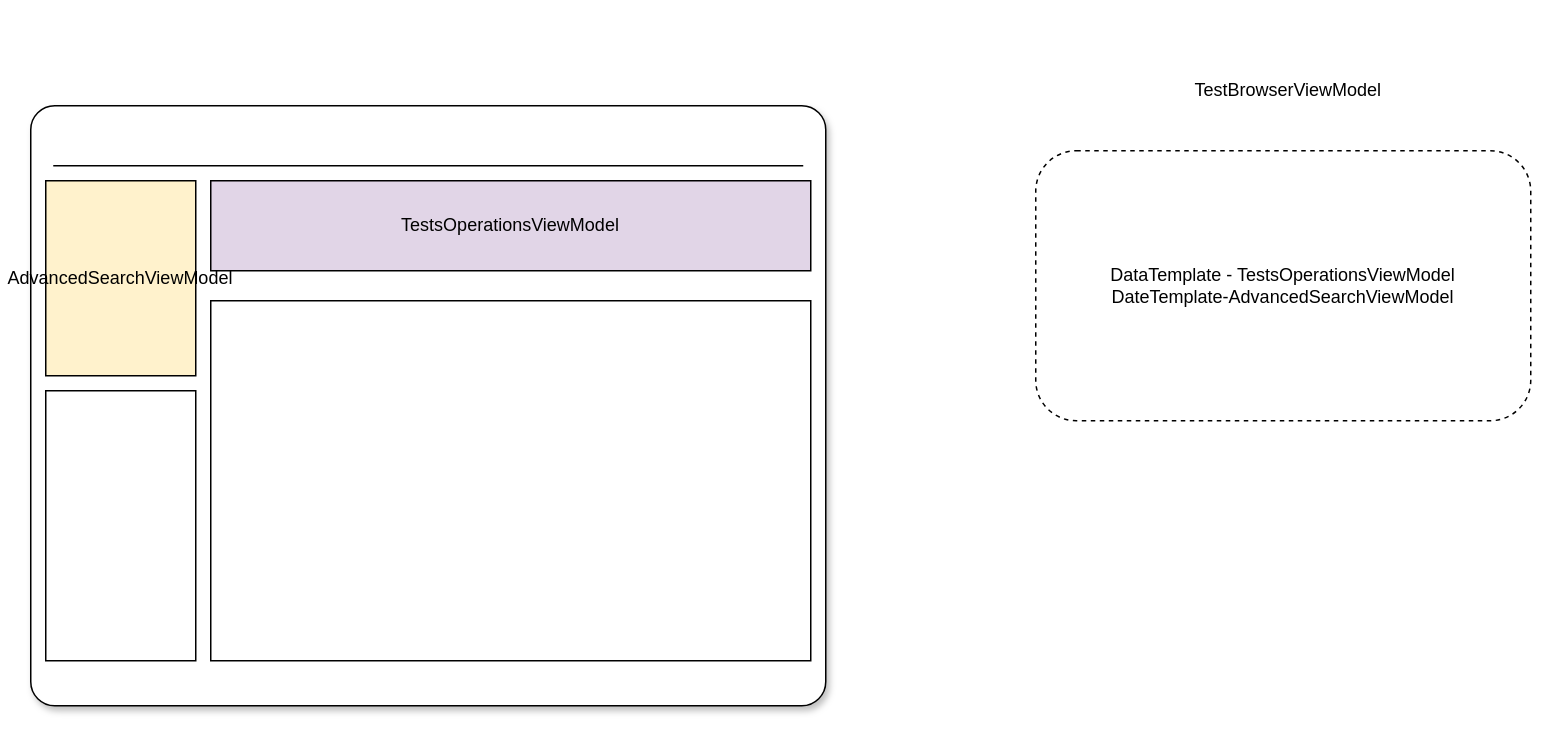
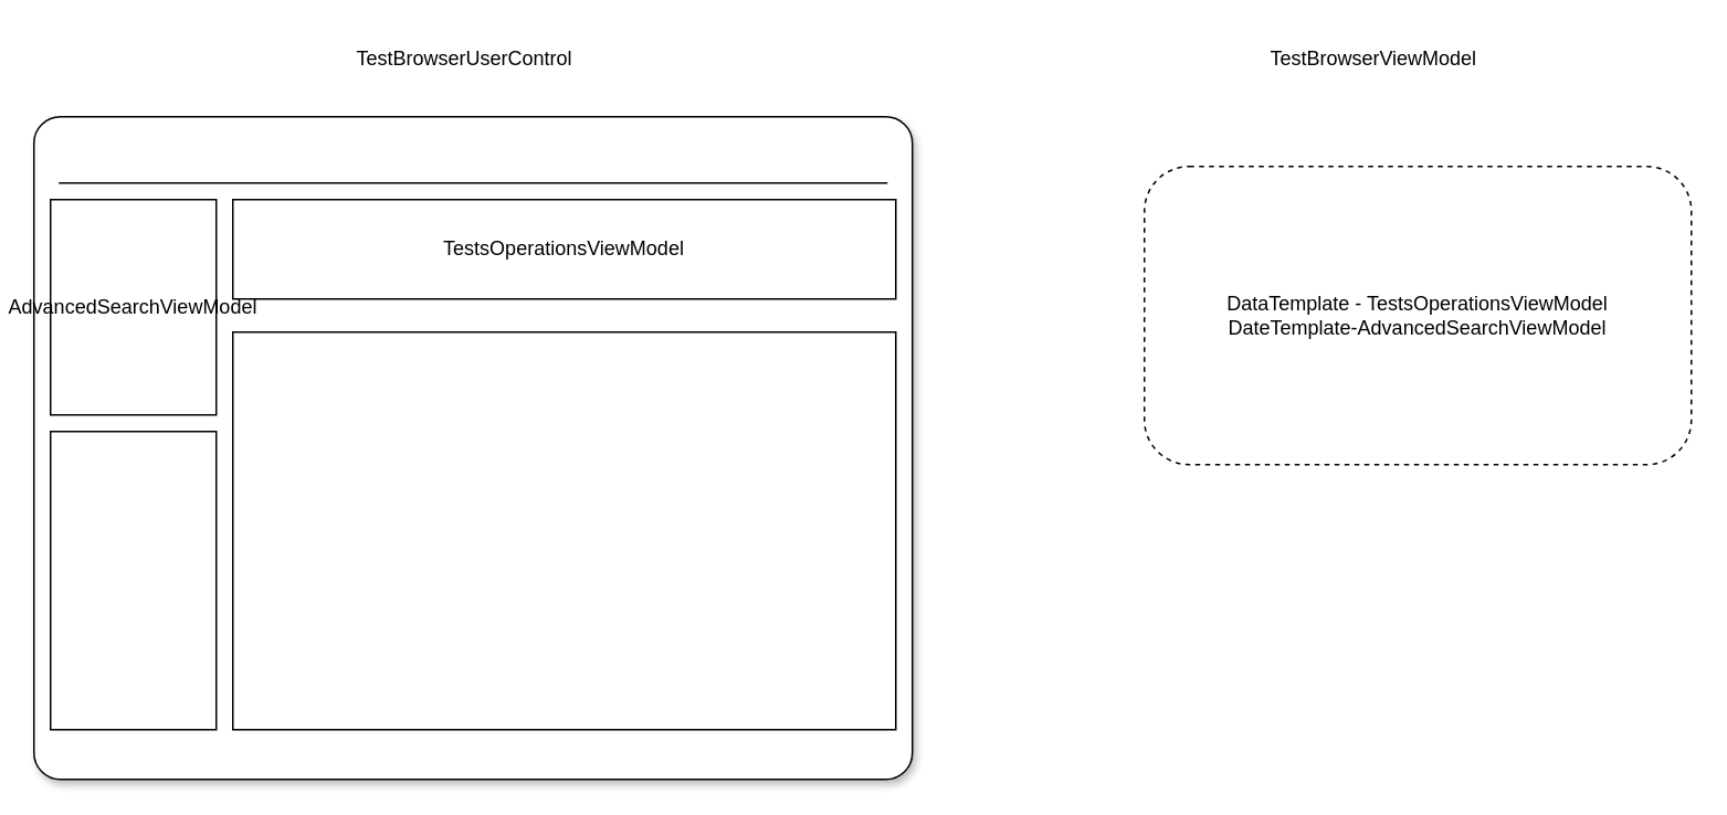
+ <mxCell id="8" value="TestBrowserUserControl" style="text;html=1;align=center;verticalAlign=middle;whiteSpace=wrap;rounded=0;" vertex="1" parent="1"><mxGeometry x="190" y="20" width="180" height="30" as="geometry" /></mxCell>
- <mxCell id="9" value="TestBrowserViewModel" style="text;html=1;align=center;verticalAlign=middle;whiteSpace=wrap;rounded=0;" vertex="1" parent="1"><mxGeometry x="757" y="45" width="203" height="30" as="geometry" /></mxCell>
+ <mxCell id="9" value="TestBrowserViewModel" style="text;html=1;align=center;verticalAlign=middle;whiteSpace=wrap;rounded=0;" vertex="1" parent="1"><mxGeometry x="727" y="20" width="203" height="30" as="geometry" /></mxCell>
- <mxCell id="7" value="TestsOperationsViewModel" style="rounded=0;whiteSpace=wrap;html=1;fillColor=#e1d5e7;" vertex="1" parent="1"><mxGeometry x="140" y="120" width="400" height="60" as="geometry" /></mxCell>
+ <mxCell id="7" value="TestsOperationsViewModel" style="rounded=0;whiteSpace=wrap;html=1;" vertex="1" parent="1"><mxGeometry x="140" y="120" width="400" height="60" as="geometry" /></mxCell>
- <mxCell id="4" value="AdvancedSearchViewModel" style="rounded=0;whiteSpace=wrap;html=1;fillColor=#fff2cc;" vertex="1" parent="1"><mxGeometry x="30" y="120" width="100" height="130" as="geometry" /></mxCell>
+ <mxCell id="4" value="AdvancedSearchViewModel" style="rounded=0;whiteSpace=wrap;html=1;" vertex="1" parent="1"><mxGeometry x="30" y="120" width="100" height="130" as="geometry" /></mxCell>
